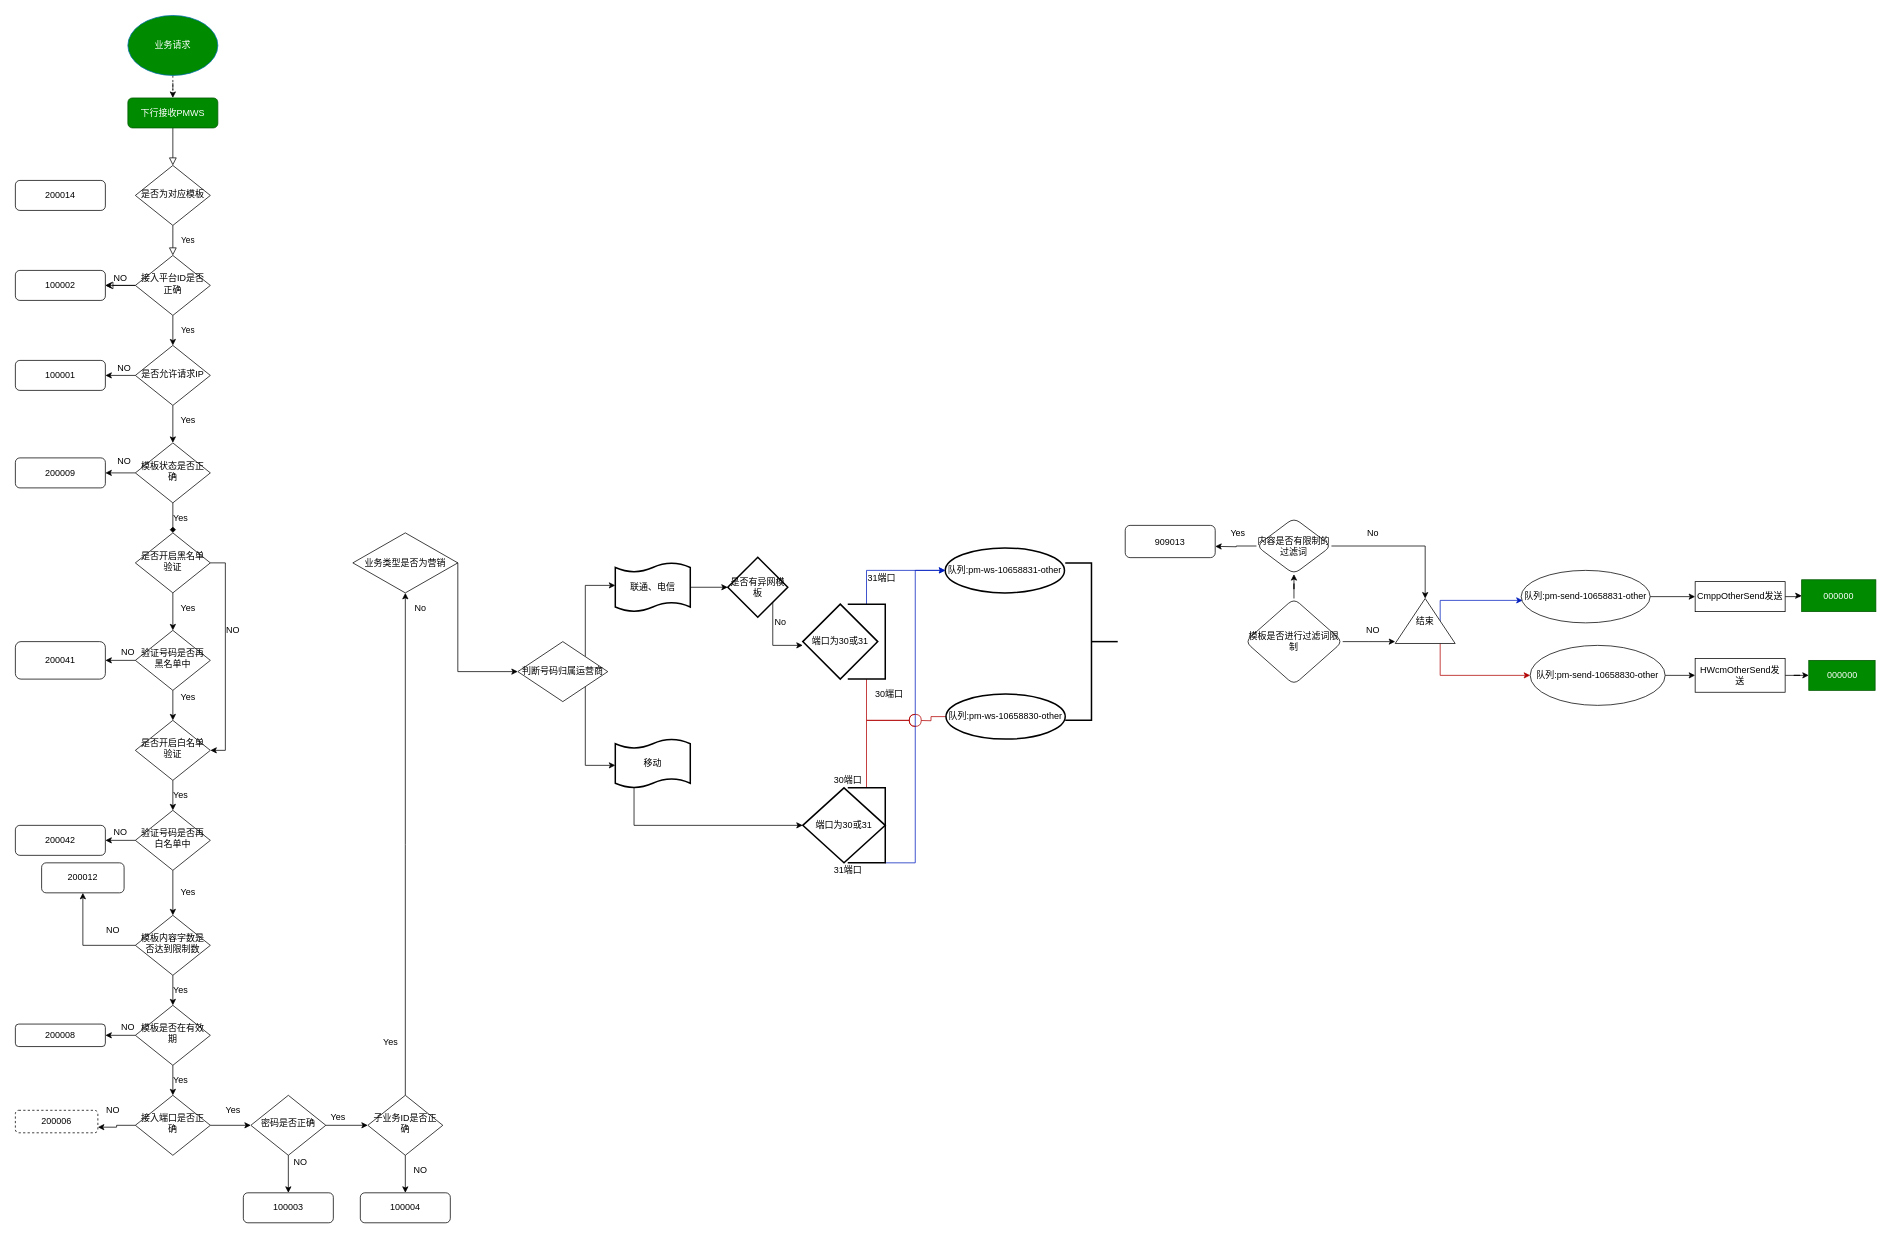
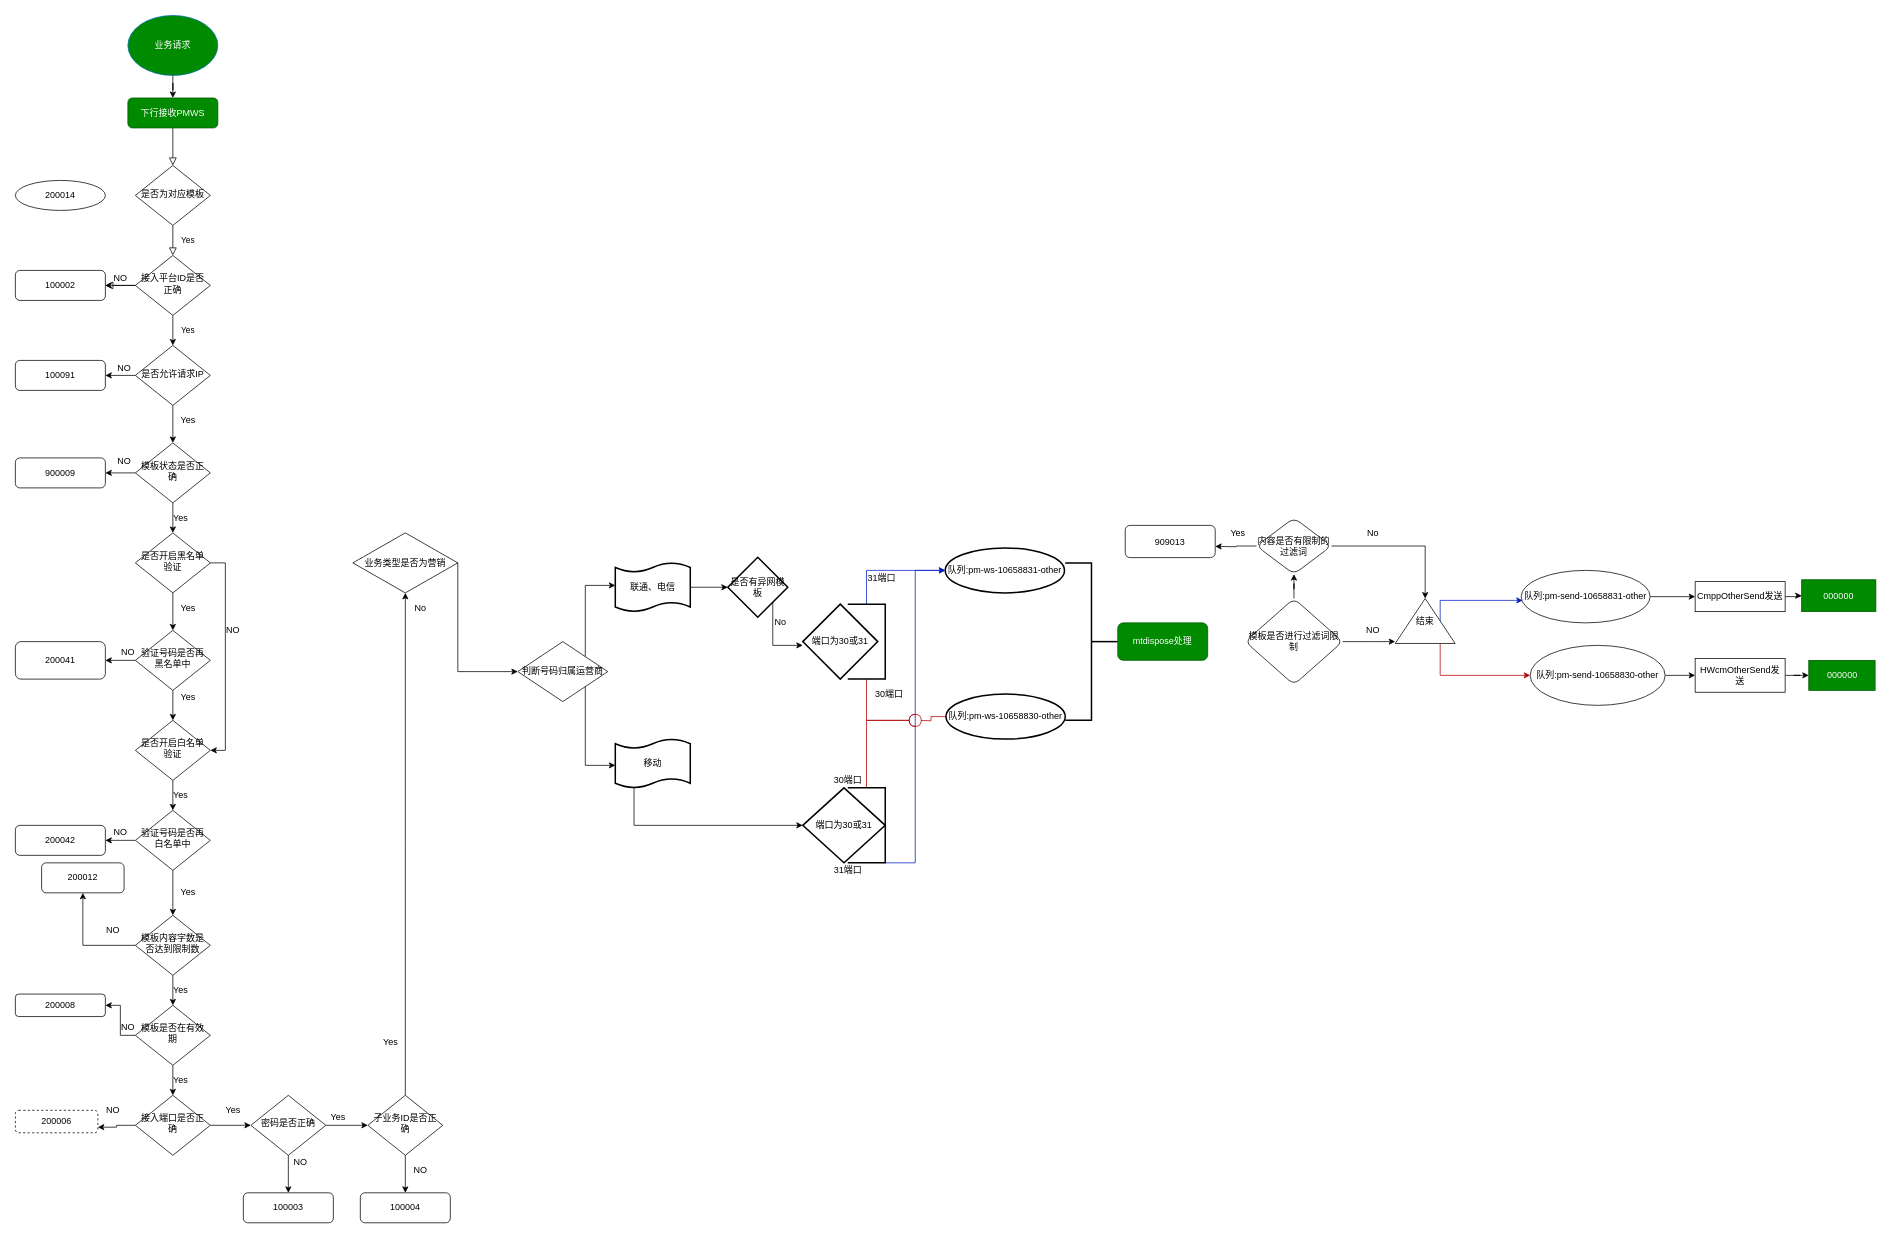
- <mxCell id="12" value="" style="edgeStyle=orthogonalEdgeStyle;rounded=0;orthogonalLoop=1;jettySize=auto;html=1;dashed=1;" edge="1" parent="1" source="13" target="3"><mxGeometry relative="1" as="geometry" /></mxCell>
+ <mxCell id="12" value="" style="edgeStyle=orthogonalEdgeStyle;rounded=0;orthogonalLoop=1;jettySize=auto;html=1;" edge="1" parent="1" source="13" target="3"><mxGeometry relative="1" as="geometry" /></mxCell>
- <mxCell id="6" value="200014" style="rounded=1;whiteSpace=wrap;html=1;fontSize=12;glass=0;strokeWidth=1;shadow=0;" parent="1" vertex="1"><mxGeometry y="240" width="120" height="40" as="geometry" x="20" /></mxCell>
+ <mxCell id="6" value="200014" style="ellipse;whiteSpace=wrap;html=1;fontSize=12;glass=0;strokeWidth=1;shadow=0;" parent="1" vertex="1"><mxGeometry y="240" width="120" height="40" as="geometry" x="20" /></mxCell>
- <mxCell id="14" value="100001" style="whiteSpace=wrap;html=1;rounded=1;shadow=0;strokeWidth=1;glass=0;" vertex="1" parent="1"><mxGeometry y="480" width="120" height="40" as="geometry" x="20" /></mxCell>
+ <mxCell id="14" value="100091" style="whiteSpace=wrap;html=1;rounded=1;shadow=0;strokeWidth=1;glass=0;" vertex="1" parent="1"><mxGeometry y="480" width="120" height="40" as="geometry" x="20" /></mxCell>
- <mxCell id="19" value="200009" style="whiteSpace=wrap;html=1;rounded=1;shadow=0;strokeWidth=1;glass=0;" vertex="1" parent="1"><mxGeometry y="610" width="120" height="40" as="geometry" x="20" /></mxCell>
+ <mxCell id="19" value="900009" style="whiteSpace=wrap;html=1;rounded=1;shadow=0;strokeWidth=1;glass=0;" vertex="1" parent="1"><mxGeometry y="610" width="120" height="40" as="geometry" x="20" /></mxCell>
- <mxCell id="22" value="" style="edgeStyle=orthogonalEdgeStyle;rounded=0;orthogonalLoop=1;jettySize=auto;html=1;endArrow=diamond;" edge="1" parent="1" source="23" target="26"><mxGeometry relative="1" as="geometry" /></mxCell>
+ <mxCell id="22" value="" style="edgeStyle=orthogonalEdgeStyle;rounded=0;orthogonalLoop=1;jettySize=auto;html=1;" edge="1" parent="1" source="23" target="26"><mxGeometry relative="1" as="geometry" /></mxCell>
+ <mxCell id="105" value="mtdispose处理" style="rounded=1;whiteSpace=wrap;html=1;fillColor=#008a00;strokeColor=#005700;fontColor=#ffffff;" vertex="1" parent="1"><mxGeometry x="1490" y="830" width="120" height="50" as="geometry" /></mxCell>
- <mxCell id="60" value="200008" style="rounded=1;whiteSpace=wrap;html=1;" vertex="1" parent="1"><mxGeometry y="1365" width="120" height="30" as="geometry" x="20" /></mxCell>
+ <mxCell id="60" value="200008" style="rounded=1;whiteSpace=wrap;html=1;" vertex="1" parent="1"><mxGeometry x="20" y="1325" width="120" height="30" as="geometry" /></mxCell>
